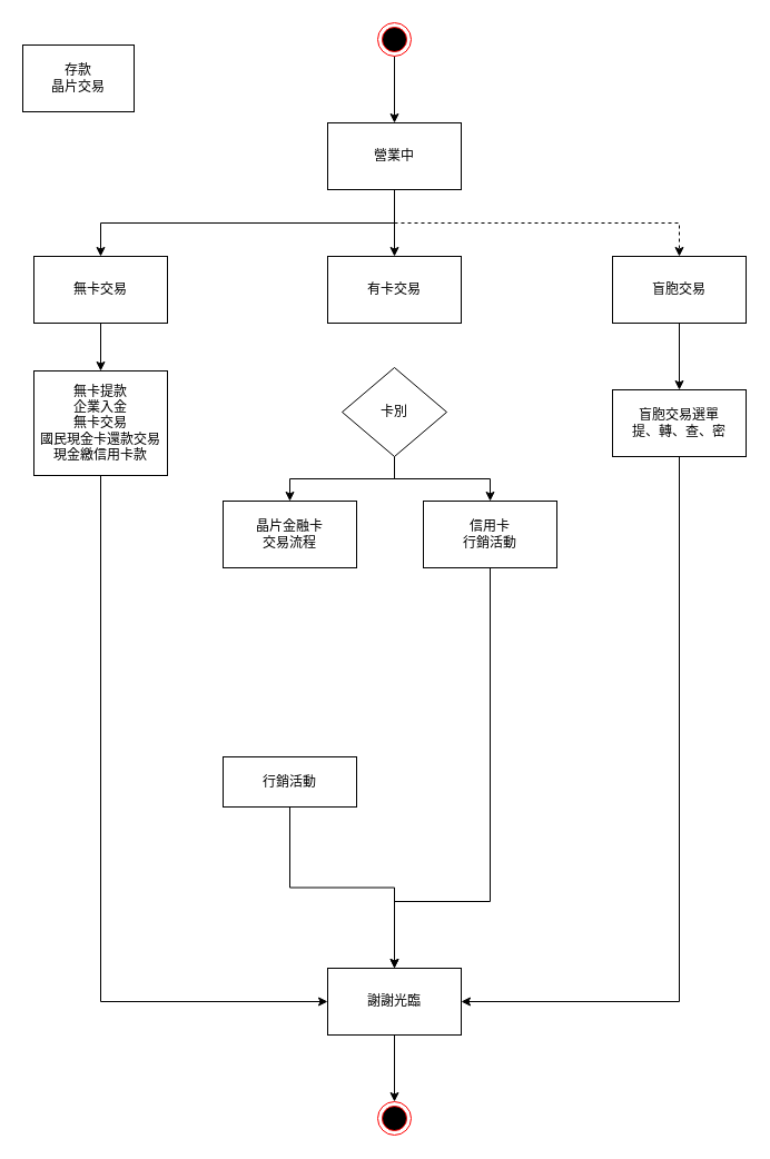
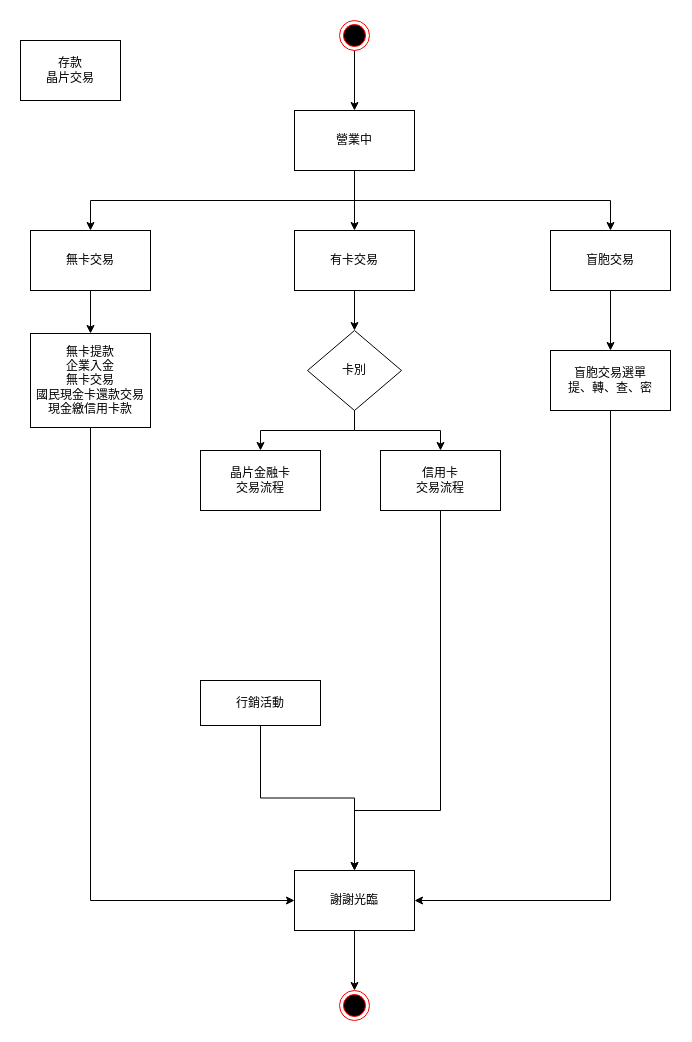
- <mxCell id="4" style="edgeStyle=orthogonalEdgeStyle;rounded=0;orthogonalLoop=1;jettySize=auto;html=1;exitX=0.5;exitY=1;exitDx=0;exitDy=0;entryX=0.5;entryY=0;entryDx=0;entryDy=0;dashed=1;" parent="1" source="5" target="11" edge="1"><mxGeometry relative="1" as="geometry" /></mxCell>
+ <mxCell id="4" style="edgeStyle=orthogonalEdgeStyle;rounded=0;orthogonalLoop=1;jettySize=auto;html=1;exitX=0.5;exitY=1;exitDx=0;exitDy=0;entryX=0.5;entryY=0;entryDx=0;entryDy=0;" parent="1" source="5" target="11" edge="1"><mxGeometry relative="1" as="geometry" /></mxCell>
+ <mxCell id="8" style="edgeStyle=orthogonalEdgeStyle;rounded=0;orthogonalLoop=1;jettySize=auto;html=1;exitX=0.5;exitY=1;exitDx=0;exitDy=0;" parent="1" source="9" target="17" edge="1"><mxGeometry relative="1" as="geometry" /></mxCell>
- <mxCell id="19" value="信用卡&lt;div&gt;行銷活動&lt;/div&gt;" style="rounded=0;whiteSpace=wrap;html=1;" parent="1" vertex="1"><mxGeometry x="380" y="450" width="120" height="60" as="geometry" /></mxCell>
+ <mxCell id="19" value="信用卡&lt;div&gt;交易流程&lt;/div&gt;" style="rounded=0;whiteSpace=wrap;html=1;" parent="1" vertex="1"><mxGeometry x="380" y="450" width="120" height="60" as="geometry" /></mxCell>
